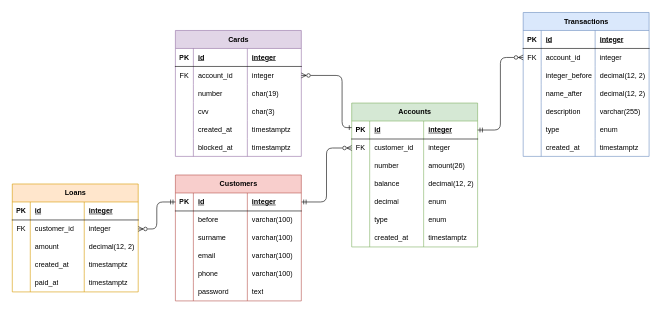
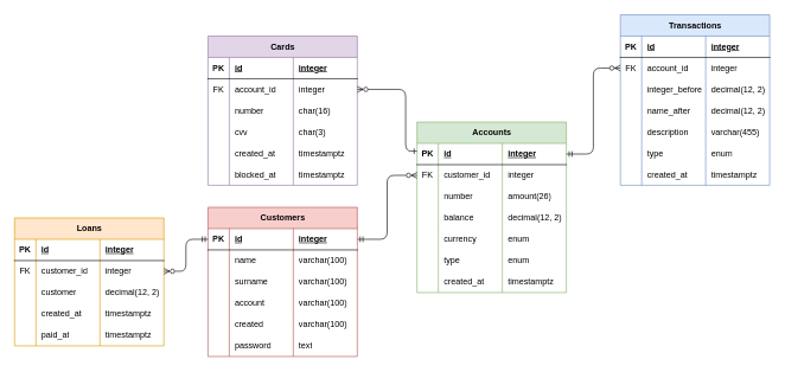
- <mxCell id="74" value="char(19)" style="shape=partialRectangle;connectable=0;fillColor=none;top=0;left=0;bottom=0;right=0;align=left;spacingLeft=6;overflow=hidden;whiteSpace=wrap;html=1;" parent="71" vertex="1"><mxGeometry x="120" width="90" height="30" as="geometry"><mxRectangle width="90" height="30" as="alternateBounds" /></mxGeometry></mxCell>
+ <mxCell id="74" value="char(16)" style="shape=partialRectangle;connectable=0;fillColor=none;top=0;left=0;bottom=0;right=0;align=left;spacingLeft=6;overflow=hidden;whiteSpace=wrap;html=1;" parent="71" vertex="1"><mxGeometry x="120" width="90" height="30" as="geometry"><mxRectangle width="90" height="30" as="alternateBounds" /></mxGeometry></mxCell>
- <mxCell id="52" value="varchar(255)" style="shape=partialRectangle;connectable=0;fillColor=none;top=0;left=0;bottom=0;right=0;align=left;spacingLeft=6;overflow=hidden;whiteSpace=wrap;html=1;" parent="49" vertex="1"><mxGeometry x="120" width="90" height="30" as="geometry"><mxRectangle width="90" height="30" as="alternateBounds" /></mxGeometry></mxCell>
+ <mxCell id="52" value="varchar(455)" style="shape=partialRectangle;connectable=0;fillColor=none;top=0;left=0;bottom=0;right=0;align=left;spacingLeft=6;overflow=hidden;whiteSpace=wrap;html=1;" parent="49" vertex="1"><mxGeometry x="120" width="90" height="30" as="geometry"><mxRectangle width="90" height="30" as="alternateBounds" /></mxGeometry></mxCell>
- <mxCell id="21" value="decimal" style="shape=partialRectangle;connectable=0;fillColor=none;top=0;left=0;bottom=0;right=0;align=left;spacingLeft=6;overflow=hidden;whiteSpace=wrap;html=1;" parent="19" vertex="1"><mxGeometry x="30" width="90" height="30" as="geometry"><mxRectangle width="90" height="30" as="alternateBounds" /></mxGeometry></mxCell>
+ <mxCell id="21" value="currency" style="shape=partialRectangle;connectable=0;fillColor=none;top=0;left=0;bottom=0;right=0;align=left;spacingLeft=6;overflow=hidden;whiteSpace=wrap;html=1;" parent="19" vertex="1"><mxGeometry x="30" width="90" height="30" as="geometry"><mxRectangle width="90" height="30" as="alternateBounds" /></mxGeometry></mxCell>
- <mxCell id="95" value="before" style="shape=partialRectangle;connectable=0;fillColor=none;top=0;left=0;bottom=0;right=0;align=left;spacingLeft=6;overflow=hidden;whiteSpace=wrap;html=1;" parent="93" vertex="1"><mxGeometry x="30" width="90" height="30" as="geometry"><mxRectangle width="90" height="30" as="alternateBounds" /></mxGeometry></mxCell>
+ <mxCell id="95" value="name" style="shape=partialRectangle;connectable=0;fillColor=none;top=0;left=0;bottom=0;right=0;align=left;spacingLeft=6;overflow=hidden;whiteSpace=wrap;html=1;" parent="93" vertex="1"><mxGeometry x="30" width="90" height="30" as="geometry"><mxRectangle width="90" height="30" as="alternateBounds" /></mxGeometry></mxCell>
- <mxCell id="124" value="amount" style="shape=partialRectangle;connectable=0;fillColor=none;top=0;left=0;bottom=0;right=0;align=left;spacingLeft=6;overflow=hidden;whiteSpace=wrap;html=1;" parent="122" vertex="1"><mxGeometry x="30" width="90" height="30" as="geometry"><mxRectangle width="90" height="30" as="alternateBounds" /></mxGeometry></mxCell>
+ <mxCell id="124" value="customer" style="shape=partialRectangle;connectable=0;fillColor=none;top=0;left=0;bottom=0;right=0;align=left;spacingLeft=6;overflow=hidden;whiteSpace=wrap;html=1;" parent="122" vertex="1"><mxGeometry x="30" width="90" height="30" as="geometry"><mxRectangle width="90" height="30" as="alternateBounds" /></mxGeometry></mxCell>
- <mxCell id="103" value="email" style="shape=partialRectangle;connectable=0;fillColor=none;top=0;left=0;bottom=0;right=0;align=left;spacingLeft=6;overflow=hidden;whiteSpace=wrap;html=1;" parent="101" vertex="1"><mxGeometry x="30" width="90" height="30" as="geometry"><mxRectangle width="90" height="30" as="alternateBounds" /></mxGeometry></mxCell>
+ <mxCell id="103" value="account" style="shape=partialRectangle;connectable=0;fillColor=none;top=0;left=0;bottom=0;right=0;align=left;spacingLeft=6;overflow=hidden;whiteSpace=wrap;html=1;" parent="101" vertex="1"><mxGeometry x="30" width="90" height="30" as="geometry"><mxRectangle width="90" height="30" as="alternateBounds" /></mxGeometry></mxCell>
- <mxCell id="107" value="phone" style="shape=partialRectangle;connectable=0;fillColor=none;top=0;left=0;bottom=0;right=0;align=left;spacingLeft=6;overflow=hidden;whiteSpace=wrap;html=1;" parent="105" vertex="1"><mxGeometry x="30" width="90" height="30" as="geometry"><mxRectangle width="90" height="30" as="alternateBounds" /></mxGeometry></mxCell>
+ <mxCell id="107" value="created" style="shape=partialRectangle;connectable=0;fillColor=none;top=0;left=0;bottom=0;right=0;align=left;spacingLeft=6;overflow=hidden;whiteSpace=wrap;html=1;" parent="105" vertex="1"><mxGeometry x="30" width="90" height="30" as="geometry"><mxRectangle width="90" height="30" as="alternateBounds" /></mxGeometry></mxCell>
